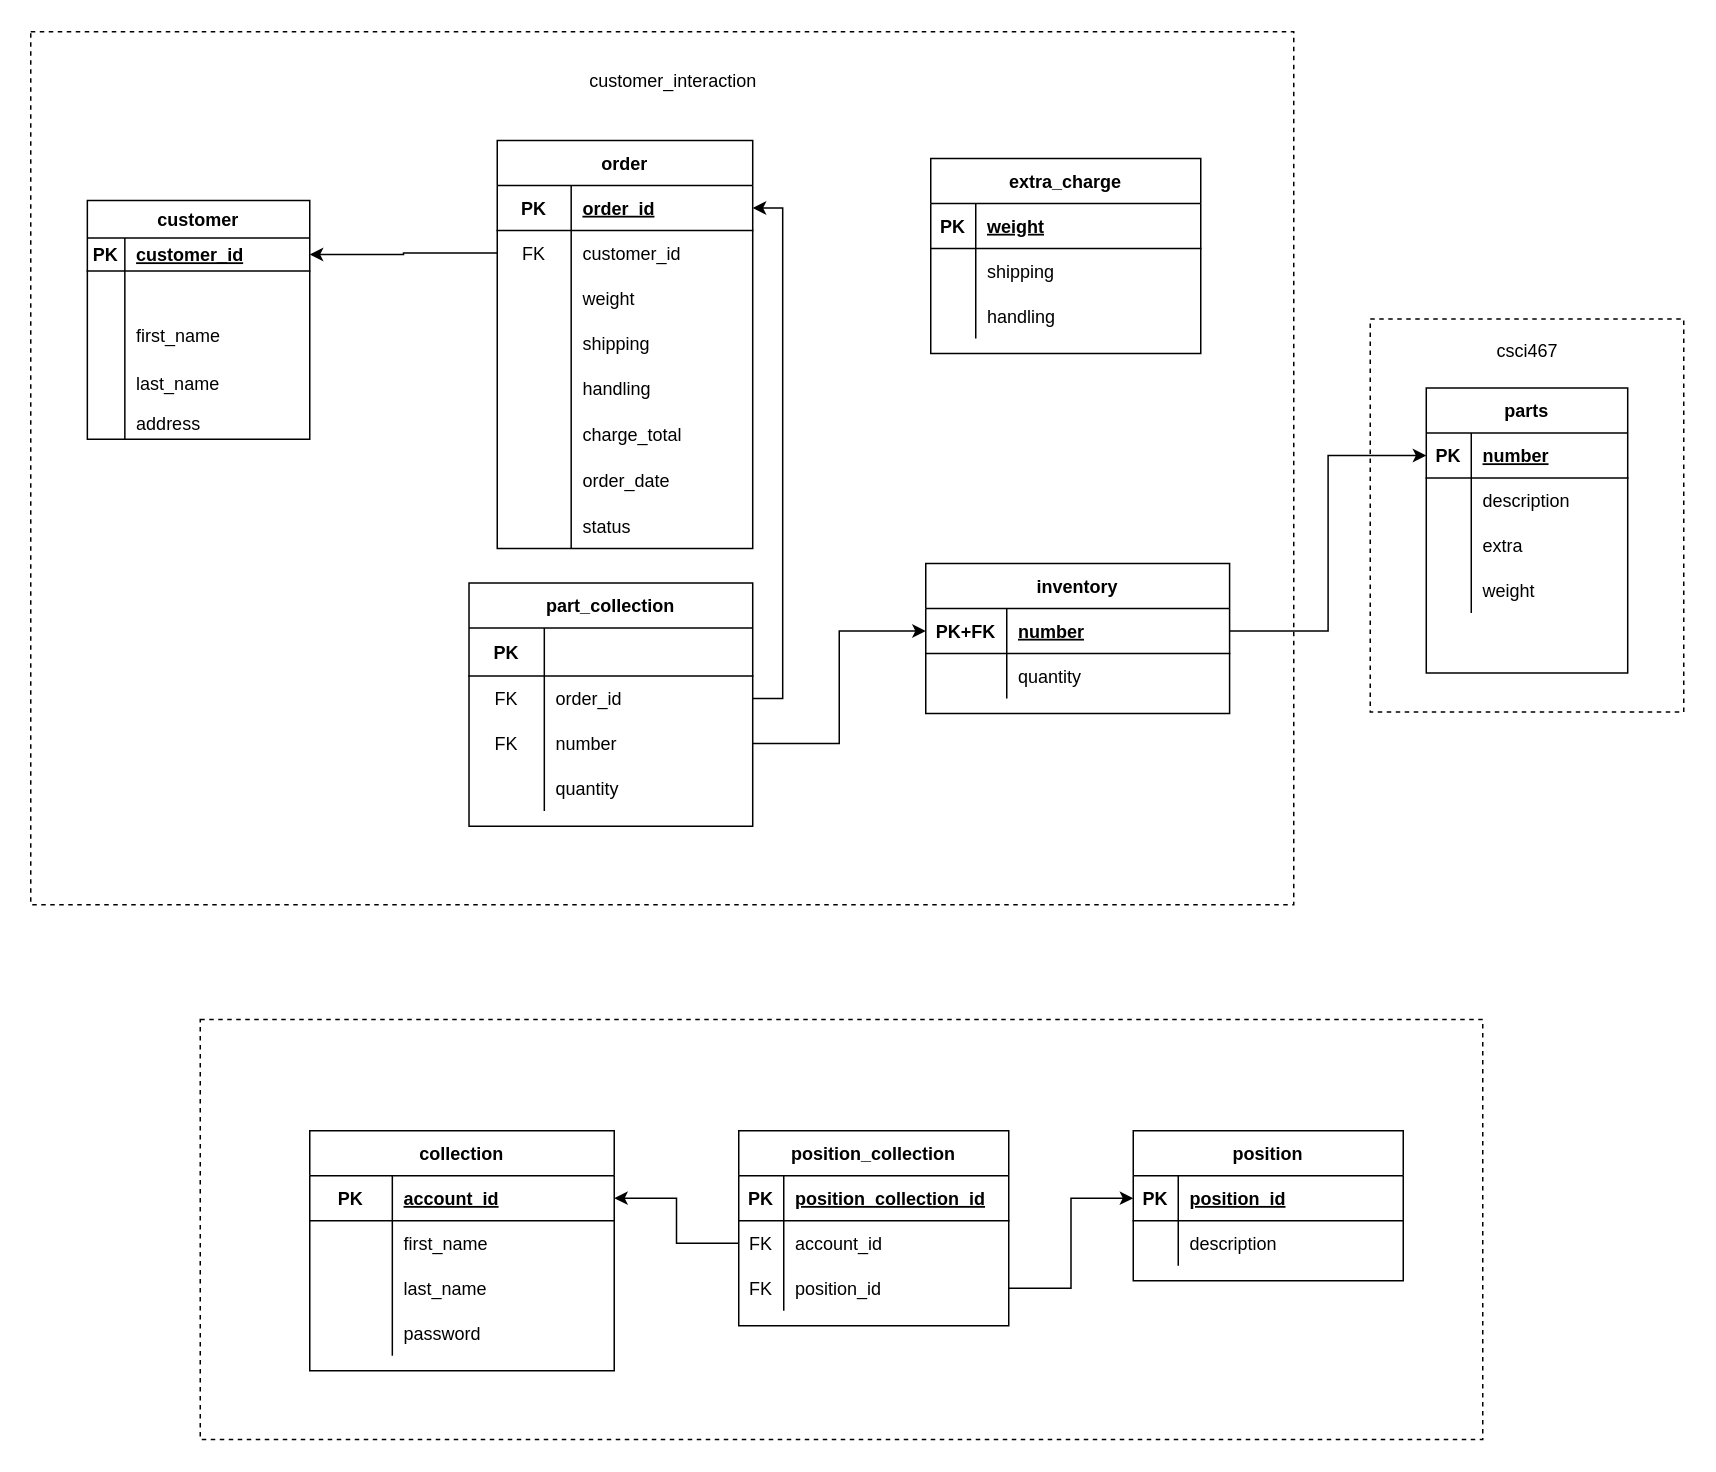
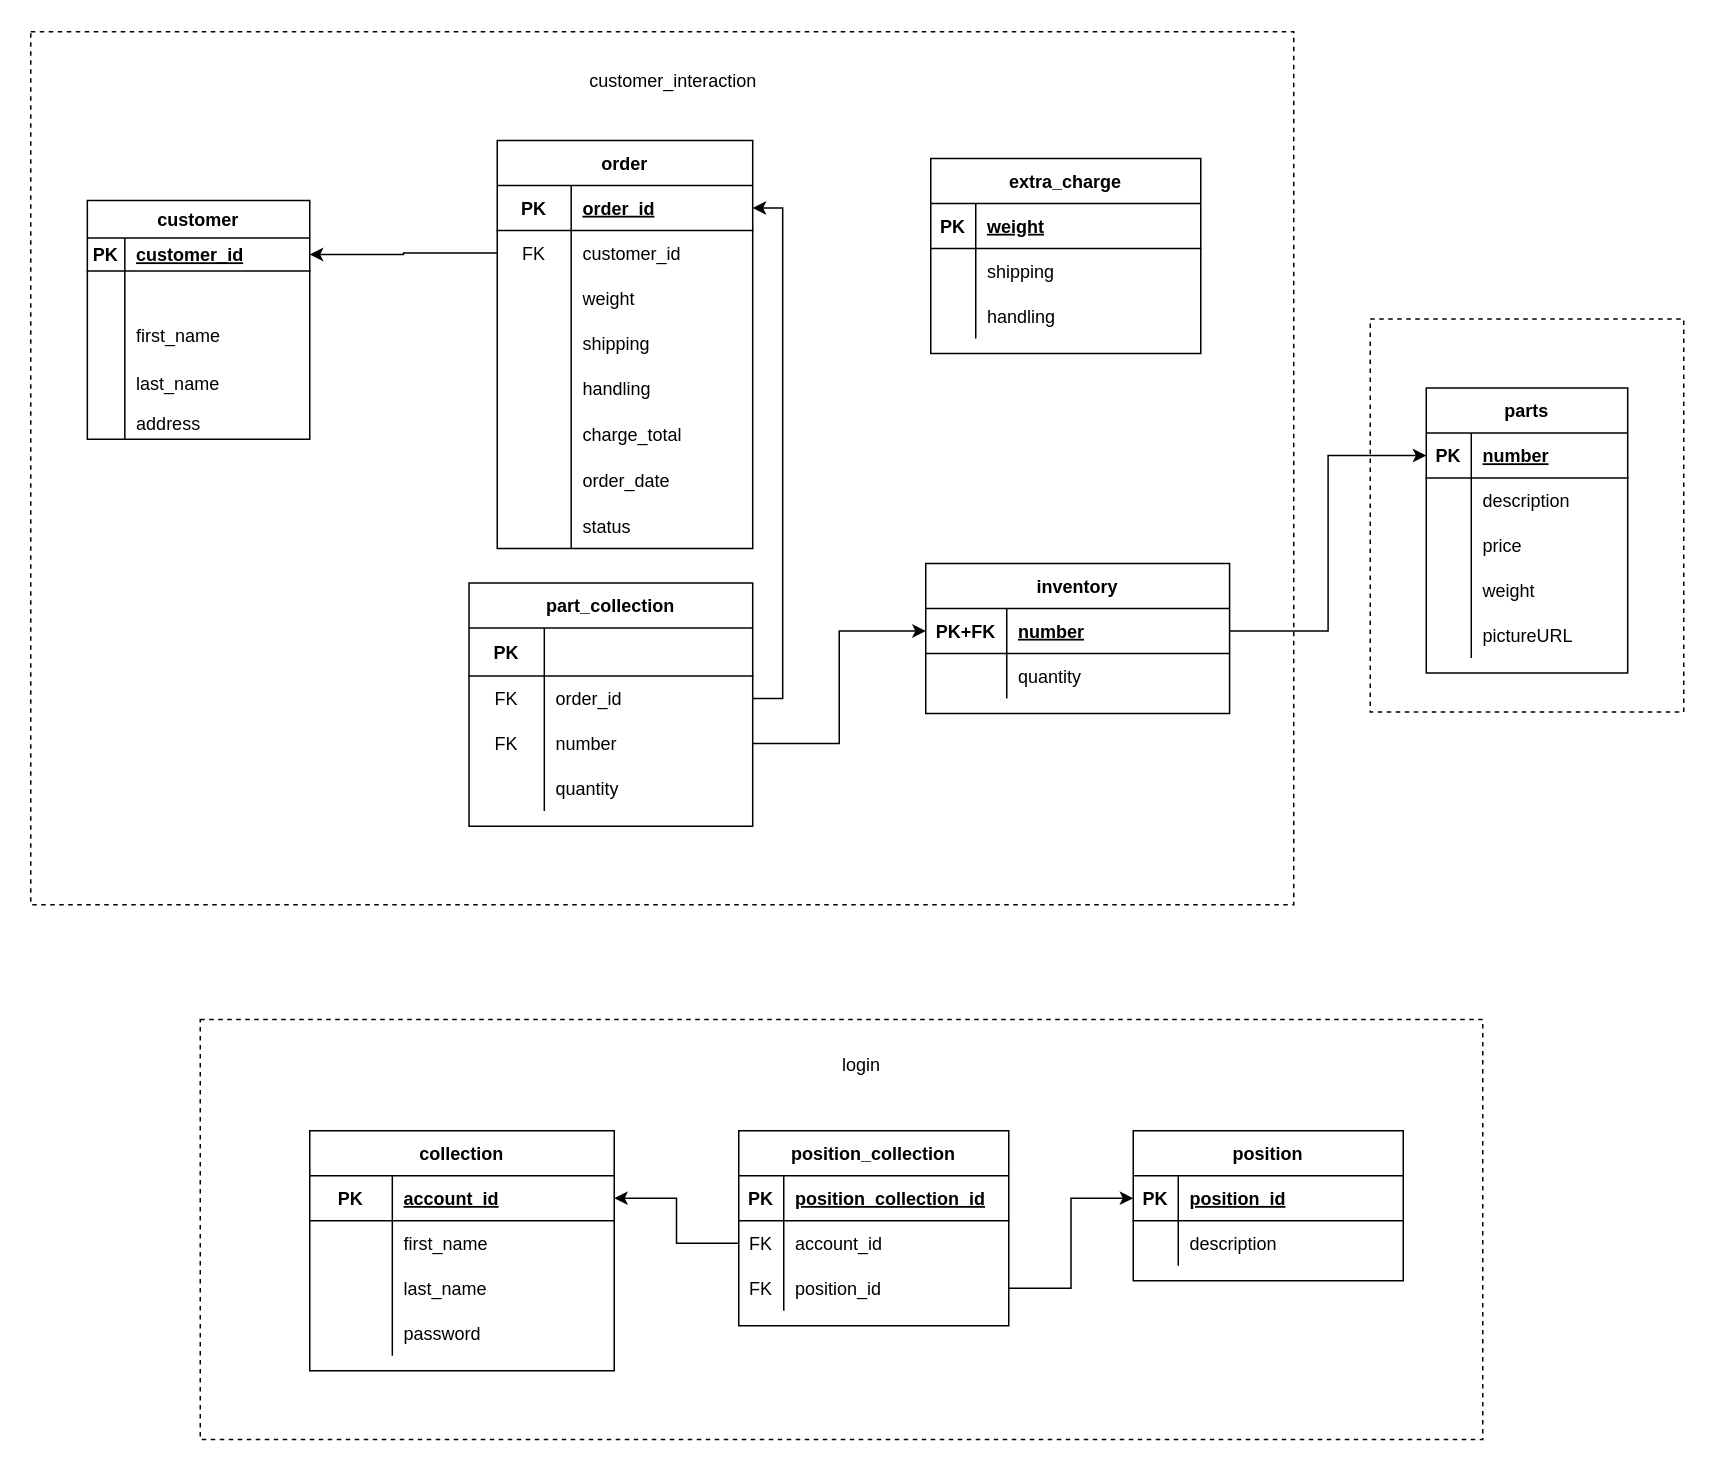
- <mxCell id="81" value="csci467" style="text;html=1;strokeColor=none;fillColor=none;align=center;verticalAlign=middle;whiteSpace=wrap;rounded=0;comic=0;resizeWidth=1;resizeHeight=1;" parent="1" vertex="1"><mxGeometry x="997.5" y="224" width="40" height="20" as="geometry" /></mxCell>
- <mxCell id="54" value="extra" style="shape=partialRectangle;connectable=0;fillColor=none;top=0;left=0;bottom=0;right=0;align=left;spacingLeft=6;overflow=hidden;" parent="52" vertex="1"><mxGeometry x="30" width="104.294" height="30" as="geometry" /></mxCell>
+ <mxCell id="54" value="price" style="shape=partialRectangle;connectable=0;fillColor=none;top=0;left=0;bottom=0;right=0;align=left;spacingLeft=6;overflow=hidden;" parent="52" vertex="1"><mxGeometry x="30" width="104.294" height="30" as="geometry" /></mxCell>
+ <mxCell id="60" value="pictureURL" style="shape=partialRectangle;connectable=0;fillColor=none;top=0;left=0;bottom=0;right=0;align=left;spacingLeft=6;overflow=hidden;" parent="58" vertex="1"><mxGeometry x="30" width="104.294" height="30" as="geometry" /></mxCell>
+ <mxCell id="123" value="login" style="text;html=1;strokeColor=none;fillColor=none;align=center;verticalAlign=middle;whiteSpace=wrap;rounded=0;" parent="1" vertex="1"><mxGeometry x="554" y="700" width="40" height="20" as="geometry" /></mxCell>
